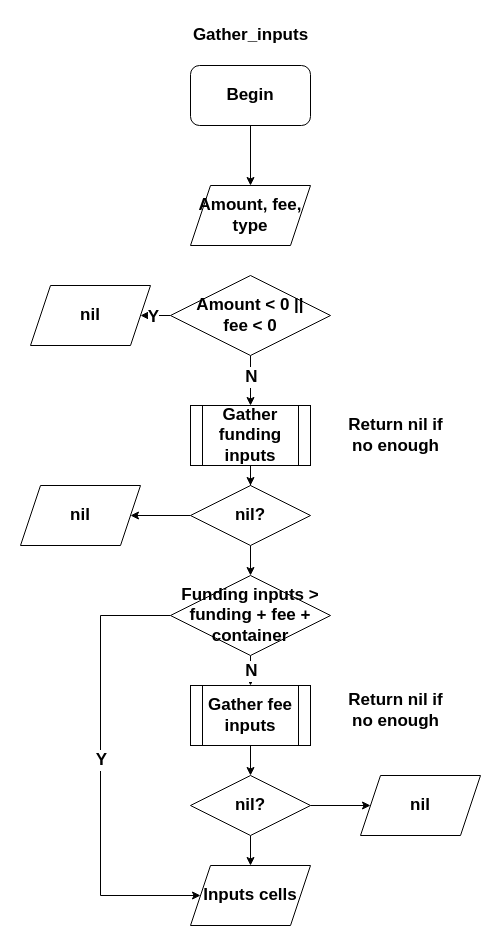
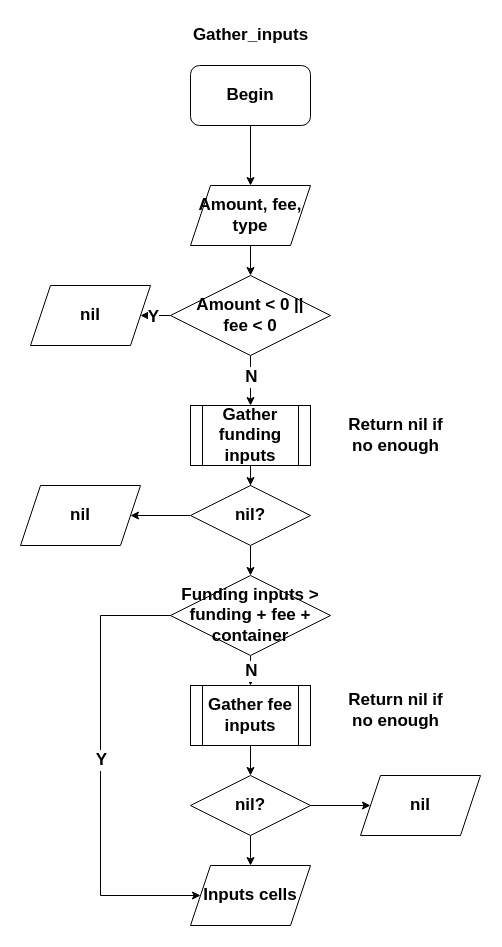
+ <mxCell id="4" style="edgeStyle=orthogonalEdgeStyle;rounded=0;orthogonalLoop=1;jettySize=auto;html=1;exitX=0.5;exitY=1;exitDx=0;exitDy=0;entryX=0.5;entryY=0;entryDx=0;entryDy=0;fontSize=17;fontStyle=1" edge="1" parent="1" source="5" target="10"><mxGeometry relative="1" as="geometry" /></mxCell>
